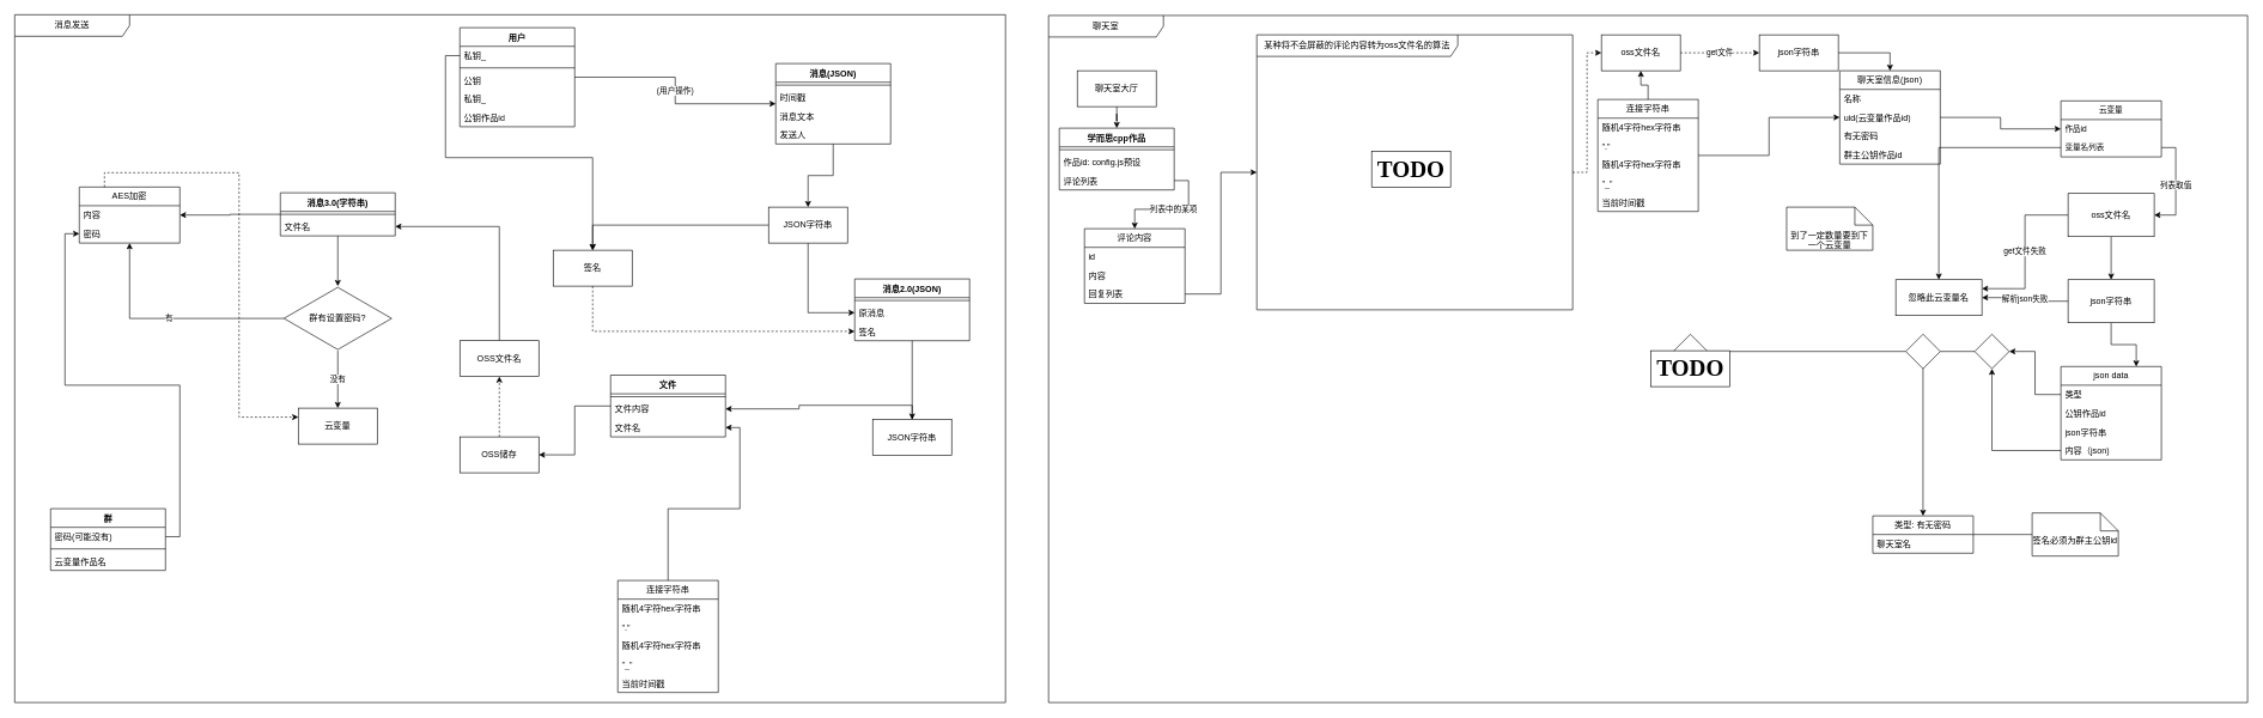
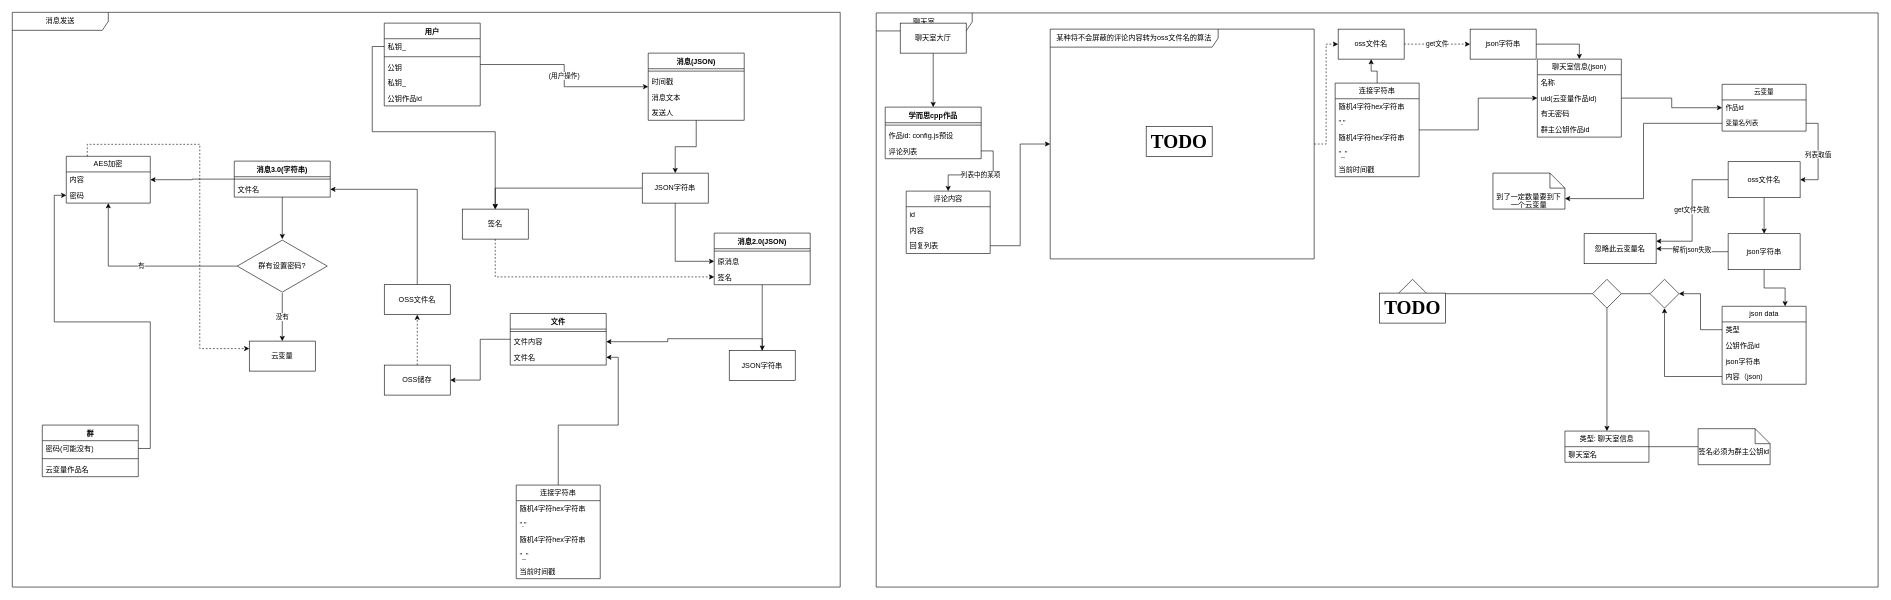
- <mxCell id="74" value="聊天室大厅" style="html=1;whiteSpace=wrap;" parent="63" vertex="1"><mxGeometry x="40" y="77" width="110" height="50" as="geometry" /></mxCell>
+ <mxCell id="74" value="聊天室大厅" style="html=1;whiteSpace=wrap;" parent="63" vertex="1"><mxGeometry x="40" y="17" width="110" height="50" as="geometry" /></mxCell>
- <mxCell id="126" style="edgeStyle=orthogonalEdgeStyle;rounded=0;orthogonalLoop=1;jettySize=auto;html=1;exitX=0;exitY=0.5;exitDx=0;exitDy=0;" edge="1" parent="63" source="98" target="104"><mxGeometry relative="1" as="geometry" /></mxCell>
+ <mxCell id="126" style="edgeStyle=orthogonalEdgeStyle;rounded=0;orthogonalLoop=1;jettySize=auto;html=1;exitX=0;exitY=0.5;exitDx=0;exitDy=0;entryX=0;entryY=0;entryDx=120;entryDy=42.5;entryPerimeter=0;" edge="1" parent="63" source="98" target="125"><mxGeometry relative="1" as="geometry" /></mxCell>
- <mxCell id="120" value="类型: 有无密码" style="swimlane;fontStyle=0;childLayout=stackLayout;horizontal=1;startSize=26;fillColor=none;horizontalStack=0;resizeParent=1;resizeParentMax=0;resizeLast=0;collapsible=1;marginBottom=0;whiteSpace=wrap;html=1;" vertex="1" parent="63"><mxGeometry x="1148" y="697" width="140" height="52" as="geometry" /></mxCell>
+ <mxCell id="120" value="类型: 聊天室信息" style="swimlane;fontStyle=0;childLayout=stackLayout;horizontal=1;startSize=26;fillColor=none;horizontalStack=0;resizeParent=1;resizeParentMax=0;resizeLast=0;collapsible=1;marginBottom=0;whiteSpace=wrap;html=1;" vertex="1" parent="63"><mxGeometry x="1148" y="697" width="140" height="52" as="geometry" /></mxCell>
